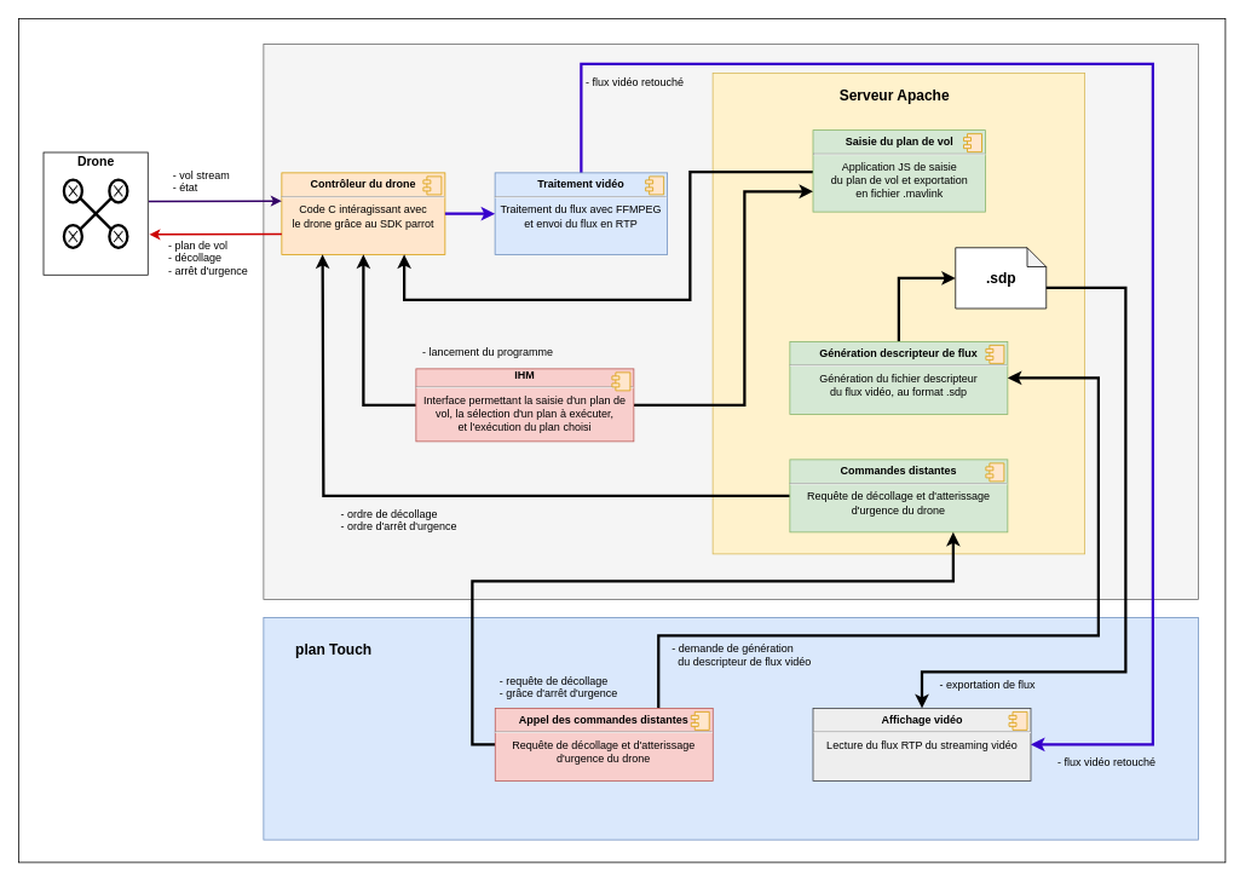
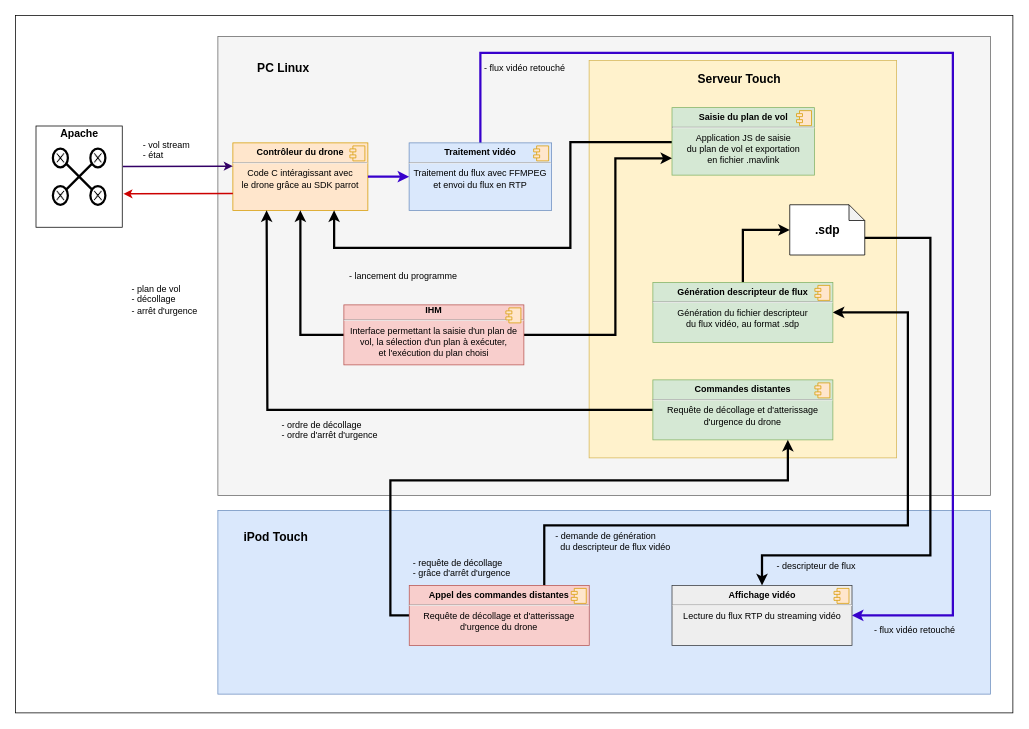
+ <mxCell id="50" value="&lt;b&gt;&lt;font style=&quot;font-size: 16px&quot;&gt;PC Linux&lt;/font&gt;&lt;/b&gt;" style="text;html=1;strokeColor=none;fillColor=none;align=center;verticalAlign=middle;whiteSpace=wrap;rounded=0;" parent="1" vertex="1"><mxGeometry x="330" y="80" width="95" height="20" as="geometry" /></mxCell>
- <mxCell id="32" value="&lt;font style=&quot;font-size: 16px&quot;&gt;&lt;b&gt;&lt;font style=&quot;font-size: 16px&quot;&gt;Serveur Apache&lt;/font&gt;&lt;/b&gt;&lt;/font&gt;" style="text;html=1;strokeColor=none;fillColor=none;align=center;verticalAlign=middle;whiteSpace=wrap;rounded=0;" parent="1" vertex="1"><mxGeometry x="917.5" y="90" width="135" height="27" as="geometry" /></mxCell>
+ <mxCell id="32" value="&lt;font style=&quot;font-size: 16px&quot;&gt;&lt;b&gt;&lt;font style=&quot;font-size: 16px&quot;&gt;Serveur Touch&lt;/font&gt;&lt;/b&gt;&lt;/font&gt;" style="text;html=1;strokeColor=none;fillColor=none;align=center;verticalAlign=middle;whiteSpace=wrap;rounded=0;" parent="1" vertex="1"><mxGeometry x="917.5" y="90" width="135" height="27" as="geometry" /></mxCell>
- <mxCell id="52" value="&lt;b&gt;&lt;font style=&quot;font-size: 14px&quot;&gt;Drone&lt;/font&gt;&lt;/b&gt;" style="text;html=1;strokeColor=none;fillColor=none;align=center;verticalAlign=middle;whiteSpace=wrap;rounded=0;" vertex="1" parent="1"><mxGeometry x="57.5" y="168" width="95" height="20" as="geometry" /></mxCell>
+ <mxCell id="52" value="&lt;b&gt;&lt;font style=&quot;font-size: 14px&quot;&gt;Apache&lt;/font&gt;&lt;/b&gt;" style="text;html=1;strokeColor=none;fillColor=none;align=center;verticalAlign=middle;whiteSpace=wrap;rounded=0;" vertex="1" parent="1"><mxGeometry x="57.5" y="168" width="95" height="20" as="geometry" /></mxCell>
- <mxCell id="17" value="&lt;div&gt;&amp;nbsp;- plan de vol&lt;/div&gt;&lt;div&gt;&amp;nbsp;- décollage&lt;/div&gt;&lt;div&gt;&amp;nbsp;- arrêt d'urgence&lt;/div&gt;&lt;div&gt;&lt;br&gt;&lt;/div&gt;" style="text;html=1;resizable=0;points=[];autosize=1;align=left;verticalAlign=top;spacingTop=-4;" parent="1" vertex="1"><mxGeometry x="180" y="259.5" width="110" height="60" as="geometry" /></mxCell>
+ <mxCell id="17" value="&lt;div&gt;&amp;nbsp;- plan de vol&lt;/div&gt;&lt;div&gt;&amp;nbsp;- décollage&lt;/div&gt;&lt;div&gt;&amp;nbsp;- arrêt d'urgence&lt;/div&gt;&lt;div&gt;&lt;br&gt;&lt;/div&gt;" style="text;html=1;resizable=0;points=[];autosize=1;align=left;verticalAlign=top;spacingTop=-4;" parent="1" vertex="1"><mxGeometry x="170" y="374.5" width="110" height="60" as="geometry" /></mxCell>
- <mxCell id="53" value="&amp;nbsp;- lancement du programme" style="text;html=1;resizable=0;points=[];autosize=1;align=left;verticalAlign=top;spacingTop=-4;" vertex="1" parent="1"><mxGeometry x="460" y="378" width="170" height="20" as="geometry" /></mxCell>
+ <mxCell id="53" value="&amp;nbsp;- lancement du programme" style="text;html=1;resizable=0;points=[];autosize=1;align=left;verticalAlign=top;spacingTop=-4;" vertex="1" parent="1"><mxGeometry x="460" y="358" width="170" height="20" as="geometry" /></mxCell>
- <mxCell id="49" value="&lt;b&gt;&lt;font style=&quot;font-size: 16px&quot;&gt;plan Touch &lt;/font&gt;&lt;/b&gt;" style="text;html=1;strokeColor=none;fillColor=none;align=center;verticalAlign=middle;whiteSpace=wrap;rounded=0;" parent="1" vertex="1"><mxGeometry x="320" y="705" width="95" height="20" as="geometry" /></mxCell>
+ <mxCell id="49" value="&lt;b&gt;&lt;font style=&quot;font-size: 16px&quot;&gt;iPod Touch &lt;/font&gt;&lt;/b&gt;" style="text;html=1;strokeColor=none;fillColor=none;align=center;verticalAlign=middle;whiteSpace=wrap;rounded=0;" parent="1" vertex="1"><mxGeometry x="320" y="705" width="95" height="20" as="geometry" /></mxCell>
- <mxCell id="46" value="&amp;nbsp;- exportation de flux" style="text;html=1;resizable=0;points=[];autosize=1;align=left;verticalAlign=top;spacingTop=-4;" parent="1" vertex="1"><mxGeometry x="1030" y="745" width="130" height="20" as="geometry" /></mxCell>
+ <mxCell id="46" value="&amp;nbsp;- descripteur de flux" style="text;html=1;resizable=0;points=[];autosize=1;align=left;verticalAlign=top;spacingTop=-4;" parent="1" vertex="1"><mxGeometry x="1030" y="745" width="130" height="20" as="geometry" /></mxCell>
